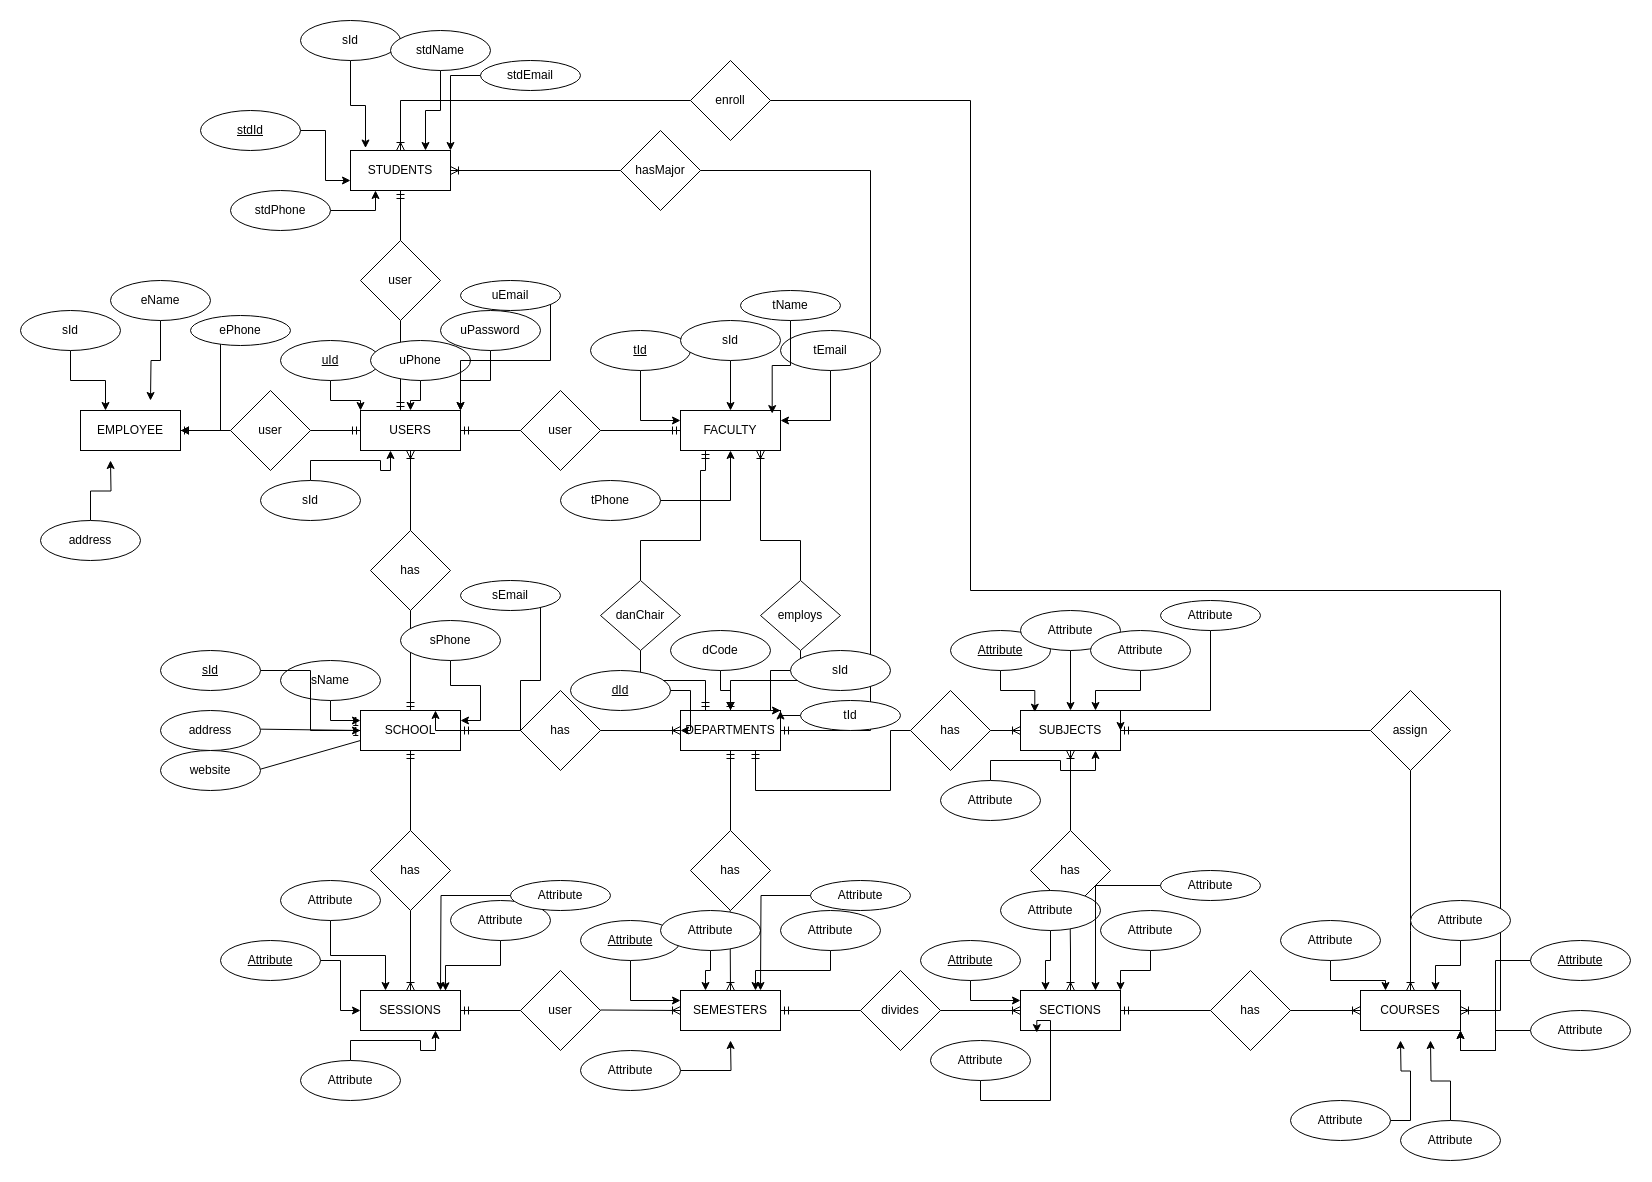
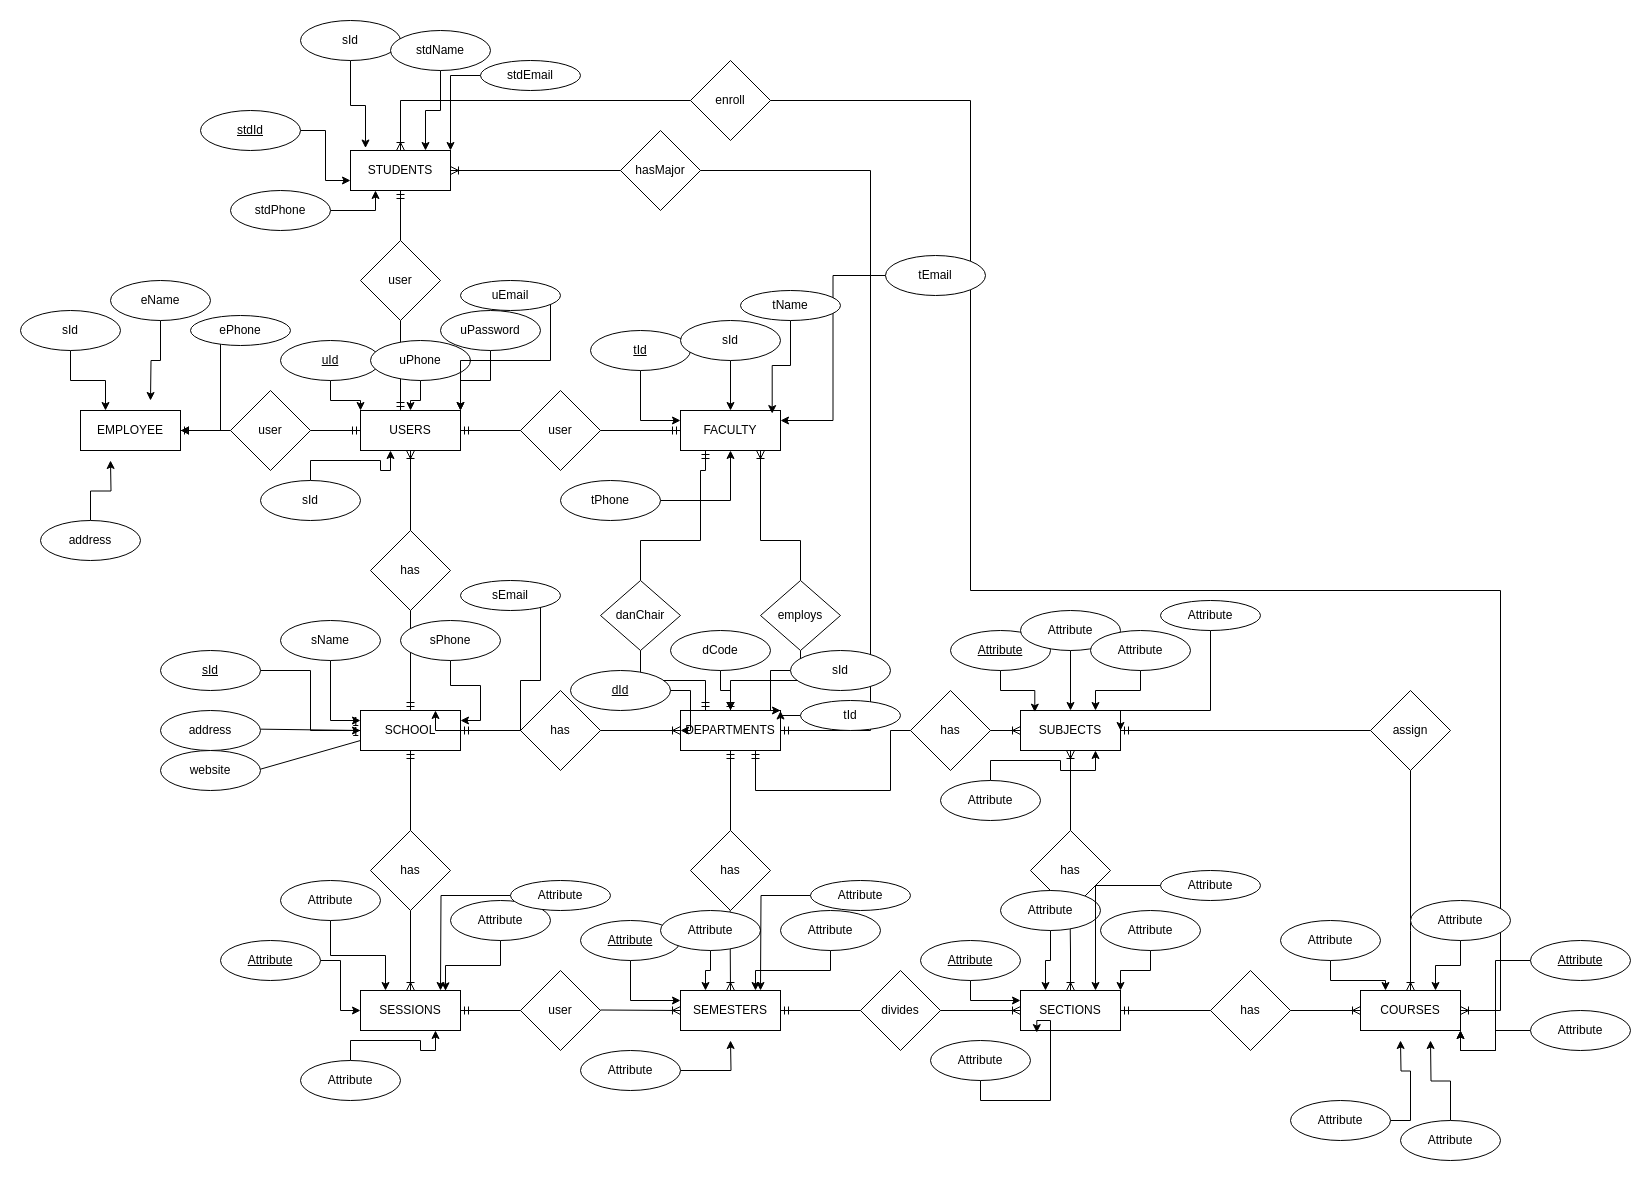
- <mxCell id="133" value="tEmail" style="ellipse;whiteSpace=wrap;html=1;align=center;" vertex="1" parent="1"><mxGeometry x="780" y="330" width="100" height="40" as="geometry" /></mxCell>
+ <mxCell id="133" value="tEmail" style="ellipse;whiteSpace=wrap;html=1;align=center;" vertex="1" parent="1"><mxGeometry x="885" y="255" width="100" height="40" as="geometry" /></mxCell>
- <mxCell id="65" value="sName" style="ellipse;whiteSpace=wrap;html=1;align=center;" vertex="1" parent="1"><mxGeometry x="280" y="660" width="100" height="40" as="geometry" /></mxCell>
+ <mxCell id="65" value="sName" style="ellipse;whiteSpace=wrap;html=1;align=center;" vertex="1" parent="1"><mxGeometry x="280" y="620" width="100" height="40" as="geometry" /></mxCell>
